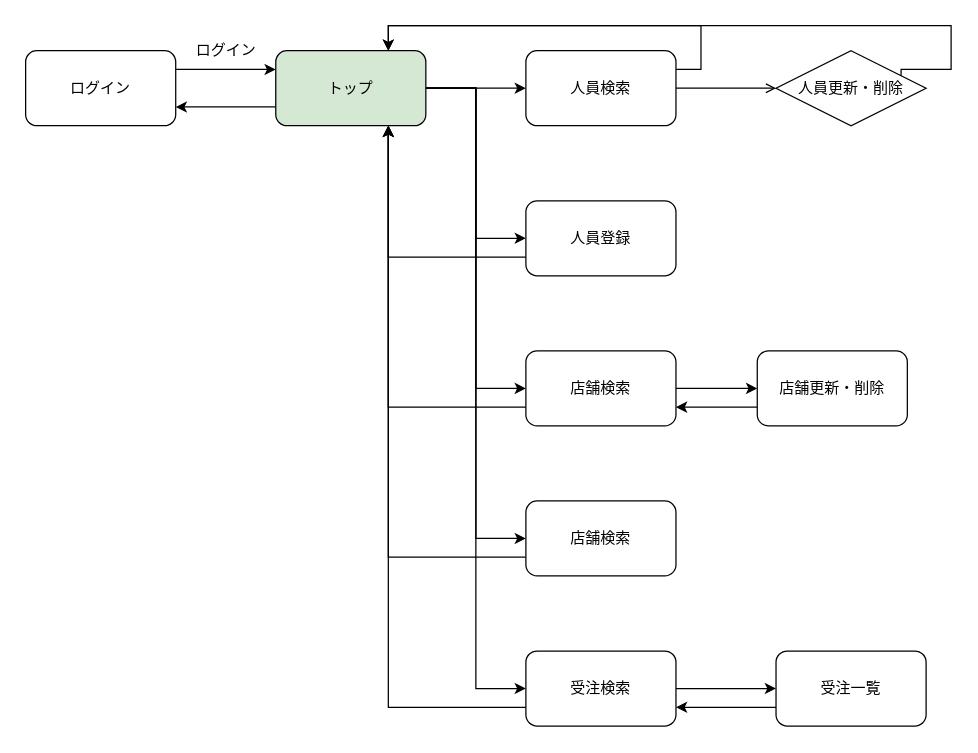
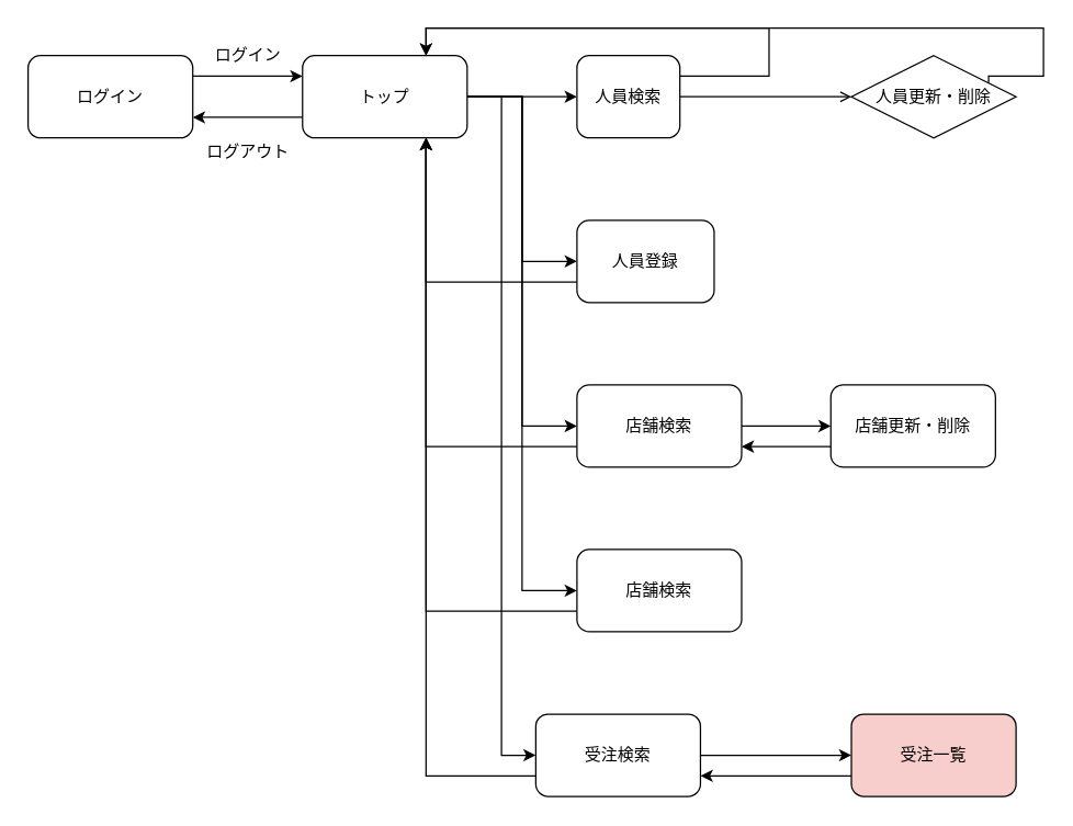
- <mxCell id="10" value="トップ" style="rounded=1;whiteSpace=wrap;html=1;fillColor=#d5e8d4;" vertex="1" parent="1"><mxGeometry x="220" y="40" width="120" height="60" as="geometry" /></mxCell>
+ <mxCell id="10" value="トップ" style="rounded=1;whiteSpace=wrap;html=1;" vertex="1" parent="1"><mxGeometry x="220" y="40" width="120" height="60" as="geometry" /></mxCell>
- <mxCell id="13" value="人員検索" style="rounded=1;whiteSpace=wrap;html=1;" vertex="1" parent="1"><mxGeometry x="420" y="40" width="120" height="60" as="geometry" /></mxCell>
+ <mxCell id="13" value="人員検索" style="rounded=1;whiteSpace=wrap;html=1;" vertex="1" parent="1"><mxGeometry x="420" y="40" width="75" height="60" as="geometry" /></mxCell>
+ <mxCell id="31" value="ログアウト" style="text;html=1;align=center;verticalAlign=middle;resizable=0;points=[];autosize=1;" vertex="1" parent="1"><mxGeometry x="140" y="100" width="80" height="20" as="geometry" /></mxCell>
- <mxCell id="17" value="人員登録" style="rounded=1;whiteSpace=wrap;html=1;" vertex="1" parent="1"><mxGeometry x="420" y="160" width="120" height="60" as="geometry" /></mxCell>
+ <mxCell id="17" value="人員登録" style="rounded=1;whiteSpace=wrap;html=1;" vertex="1" parent="1"><mxGeometry x="420" y="160" width="100" height="60" as="geometry" /></mxCell>
- <mxCell id="27" value="受注検索" style="rounded=1;whiteSpace=wrap;html=1;" vertex="1" parent="1"><mxGeometry x="420" y="520" width="120" height="60" as="geometry" /></mxCell>
+ <mxCell id="27" value="受注検索" style="rounded=1;whiteSpace=wrap;html=1;" vertex="1" parent="1"><mxGeometry x="390" y="520" width="120" height="60" as="geometry" /></mxCell>
- <mxCell id="29" value="受注一覧" style="rounded=1;whiteSpace=wrap;html=1;" vertex="1" parent="1"><mxGeometry x="620" y="520" width="120" height="60" as="geometry" /></mxCell>
+ <mxCell id="29" value="受注一覧" style="rounded=1;whiteSpace=wrap;html=1;fillColor=#f8cecc;" vertex="1" parent="1"><mxGeometry x="620" y="520" width="120" height="60" as="geometry" /></mxCell>
